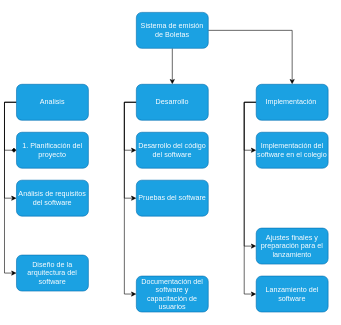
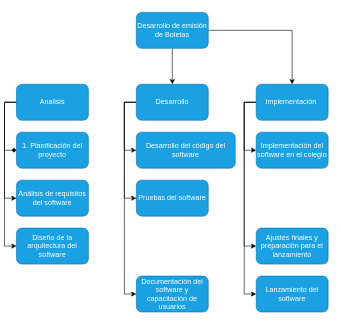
- <mxCell id="4" value="Sistema de emisión&lt;br&gt;de Boletas" style="rounded=1;whiteSpace=wrap;html=1;fillColor=#1ba1e2;fontColor=#ffffff;strokeColor=#006EAF;" vertex="1" parent="1"><mxGeometry x="220" y="20" width="120" height="60" as="geometry" /></mxCell>
+ <mxCell id="4" value="Desarrollo de emisión&lt;br&gt;de Boletas" style="rounded=1;whiteSpace=wrap;html=1;fillColor=#1ba1e2;fontColor=#ffffff;strokeColor=#006EAF;" vertex="1" parent="1"><mxGeometry x="220" y="20" width="120" height="60" as="geometry" /></mxCell>
- <mxCell id="19" value="Desarrollo del código del software" style="rounded=1;whiteSpace=wrap;html=1;fillColor=#1ba1e2;fontColor=#ffffff;strokeColor=#006EAF;" vertex="1" parent="1"><mxGeometry x="220" y="220" width="120" height="60" as="geometry" /></mxCell>
+ <mxCell id="19" value="Desarrollo del código del software" style="rounded=1;whiteSpace=wrap;html=1;fillColor=#1ba1e2;fontColor=#ffffff;strokeColor=#006EAF;" vertex="1" parent="1"><mxGeometry x="220" y="220" width="165" height="60" as="geometry" /></mxCell>
- <mxCell id="21" value="Diseño de la arquitectura del software" style="rounded=1;whiteSpace=wrap;html=1;fillColor=#1ba1e2;fontColor=#ffffff;strokeColor=#006EAF;" vertex="1" parent="1"><mxGeometry x="20" y="425" width="120" height="60" as="geometry" /></mxCell>
+ <mxCell id="21" value="Diseño de la arquitectura del software" style="rounded=1;whiteSpace=wrap;html=1;fillColor=#1ba1e2;fontColor=#ffffff;strokeColor=#006EAF;" vertex="1" parent="1"><mxGeometry x="20" y="380" width="120" height="60" as="geometry" /></mxCell>
